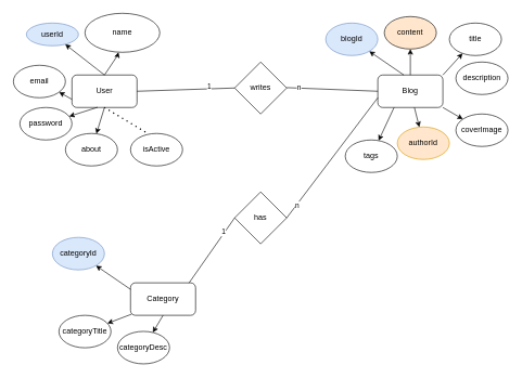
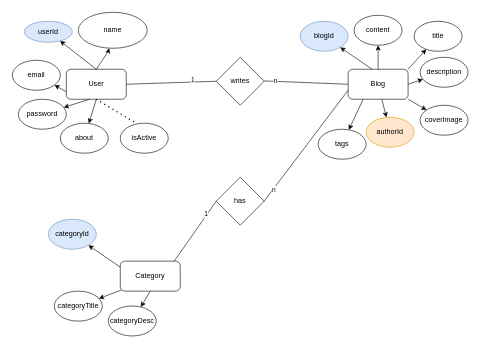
- <mxCell id="16" value="content" style="ellipse;whiteSpace=wrap;html=1;fillColor=#ffe6cc;" vertex="1" parent="1"><mxGeometry x="590" y="25" width="80" height="50" as="geometry" /></mxCell>
+ <mxCell id="16" value="content" style="ellipse;whiteSpace=wrap;html=1;" vertex="1" parent="1"><mxGeometry x="590" y="25" width="80" height="50" as="geometry" /></mxCell>
+ <mxCell id="21" value="" style="endArrow=classic;html=1;rounded=0;exitX=1;exitY=0.5;exitDx=0;exitDy=0;" edge="1" parent="1" target="20" source="13"><mxGeometry width="50" height="50" relative="1" as="geometry"><mxPoint x="820" y="175" as="sourcePoint" /><mxPoint x="790" y="135" as="targetPoint" /></mxGeometry></mxCell>
